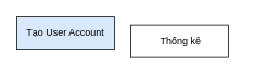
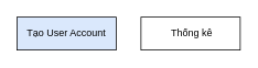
- <mxCell id="3" value="&amp;nbsp;Thống kê" style="rounded=0;whiteSpace=wrap;html=1;" vertex="1" parent="1"><mxGeometry x="160" y="30" width="120" height="40" as="geometry" /></mxCell>
+ <mxCell id="3" value="&amp;nbsp;Thống kê" style="rounded=0;whiteSpace=wrap;html=1;" vertex="1" parent="1"><mxGeometry x="170" y="20" width="120" height="40" as="geometry" /></mxCell>
